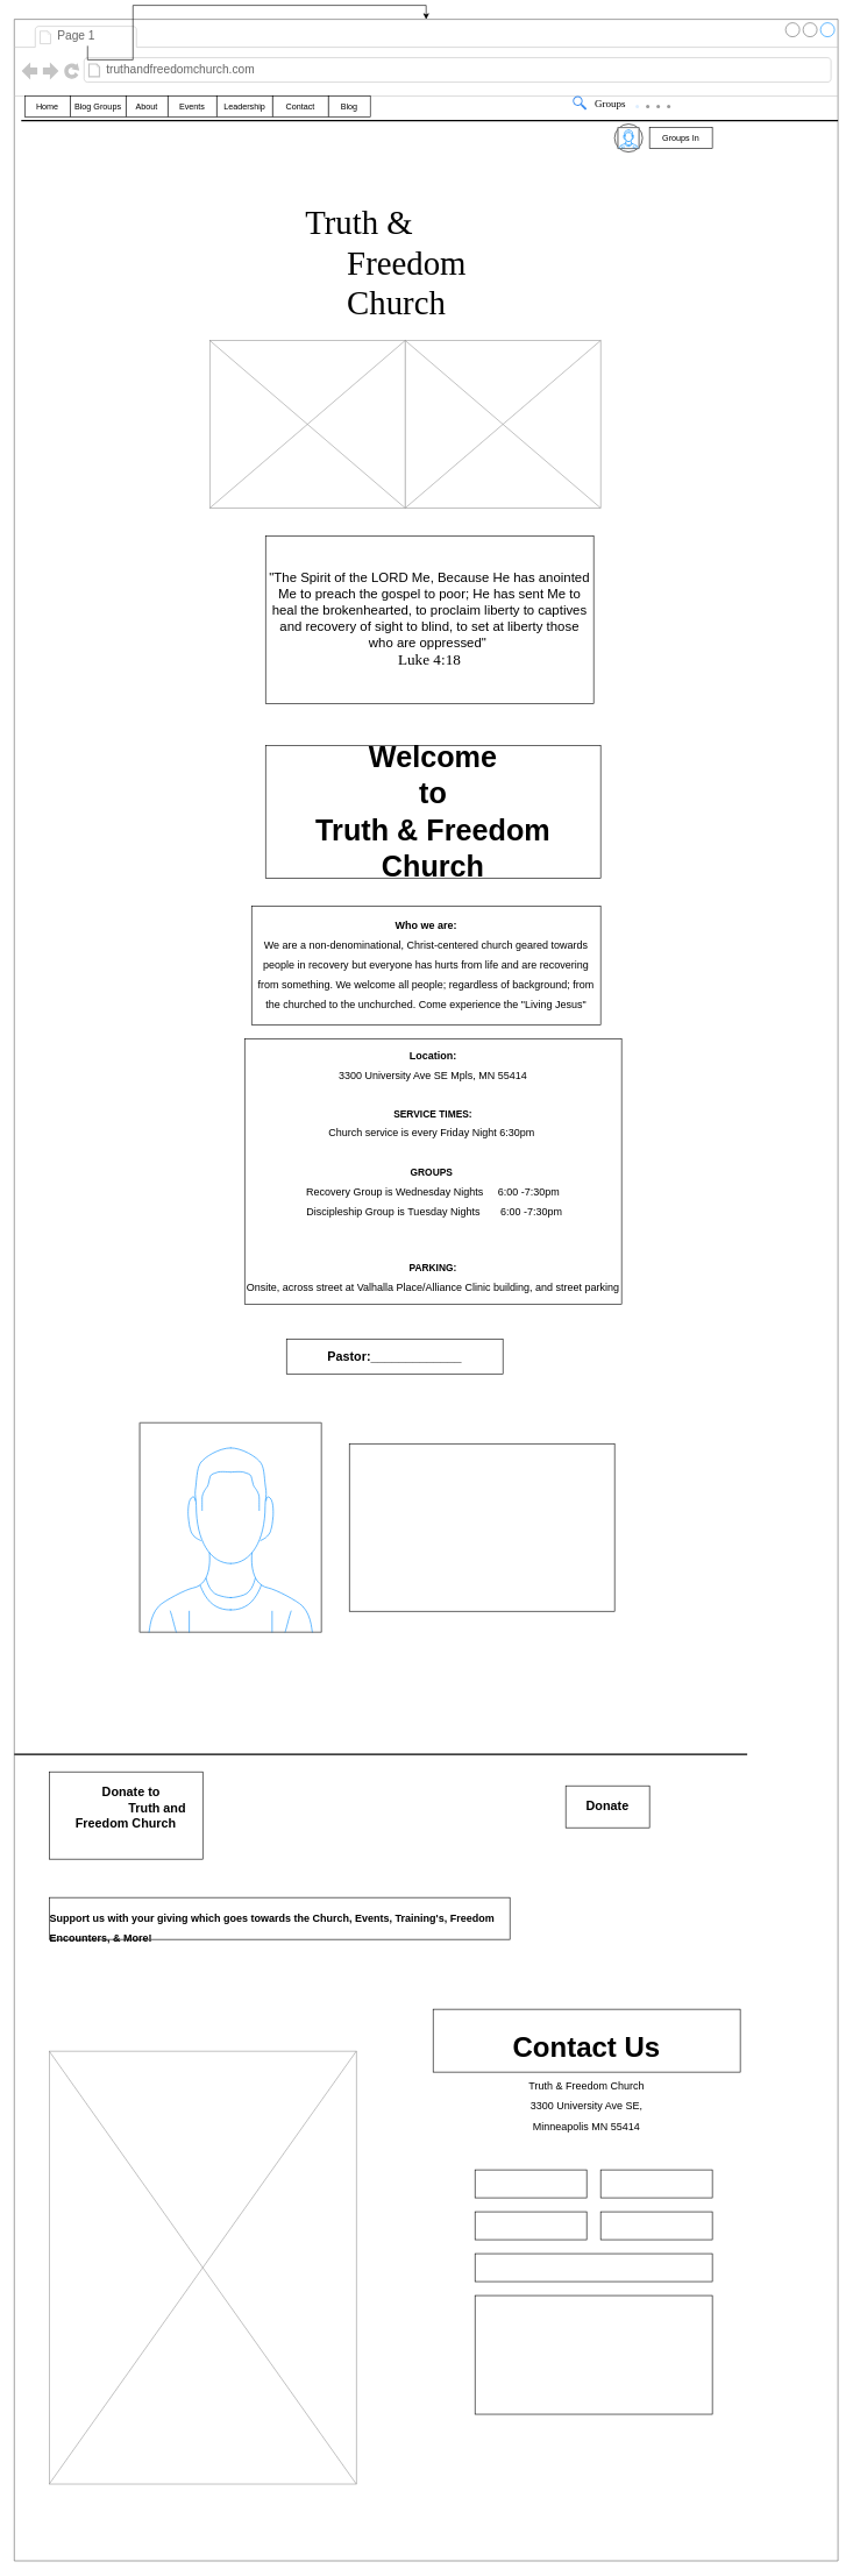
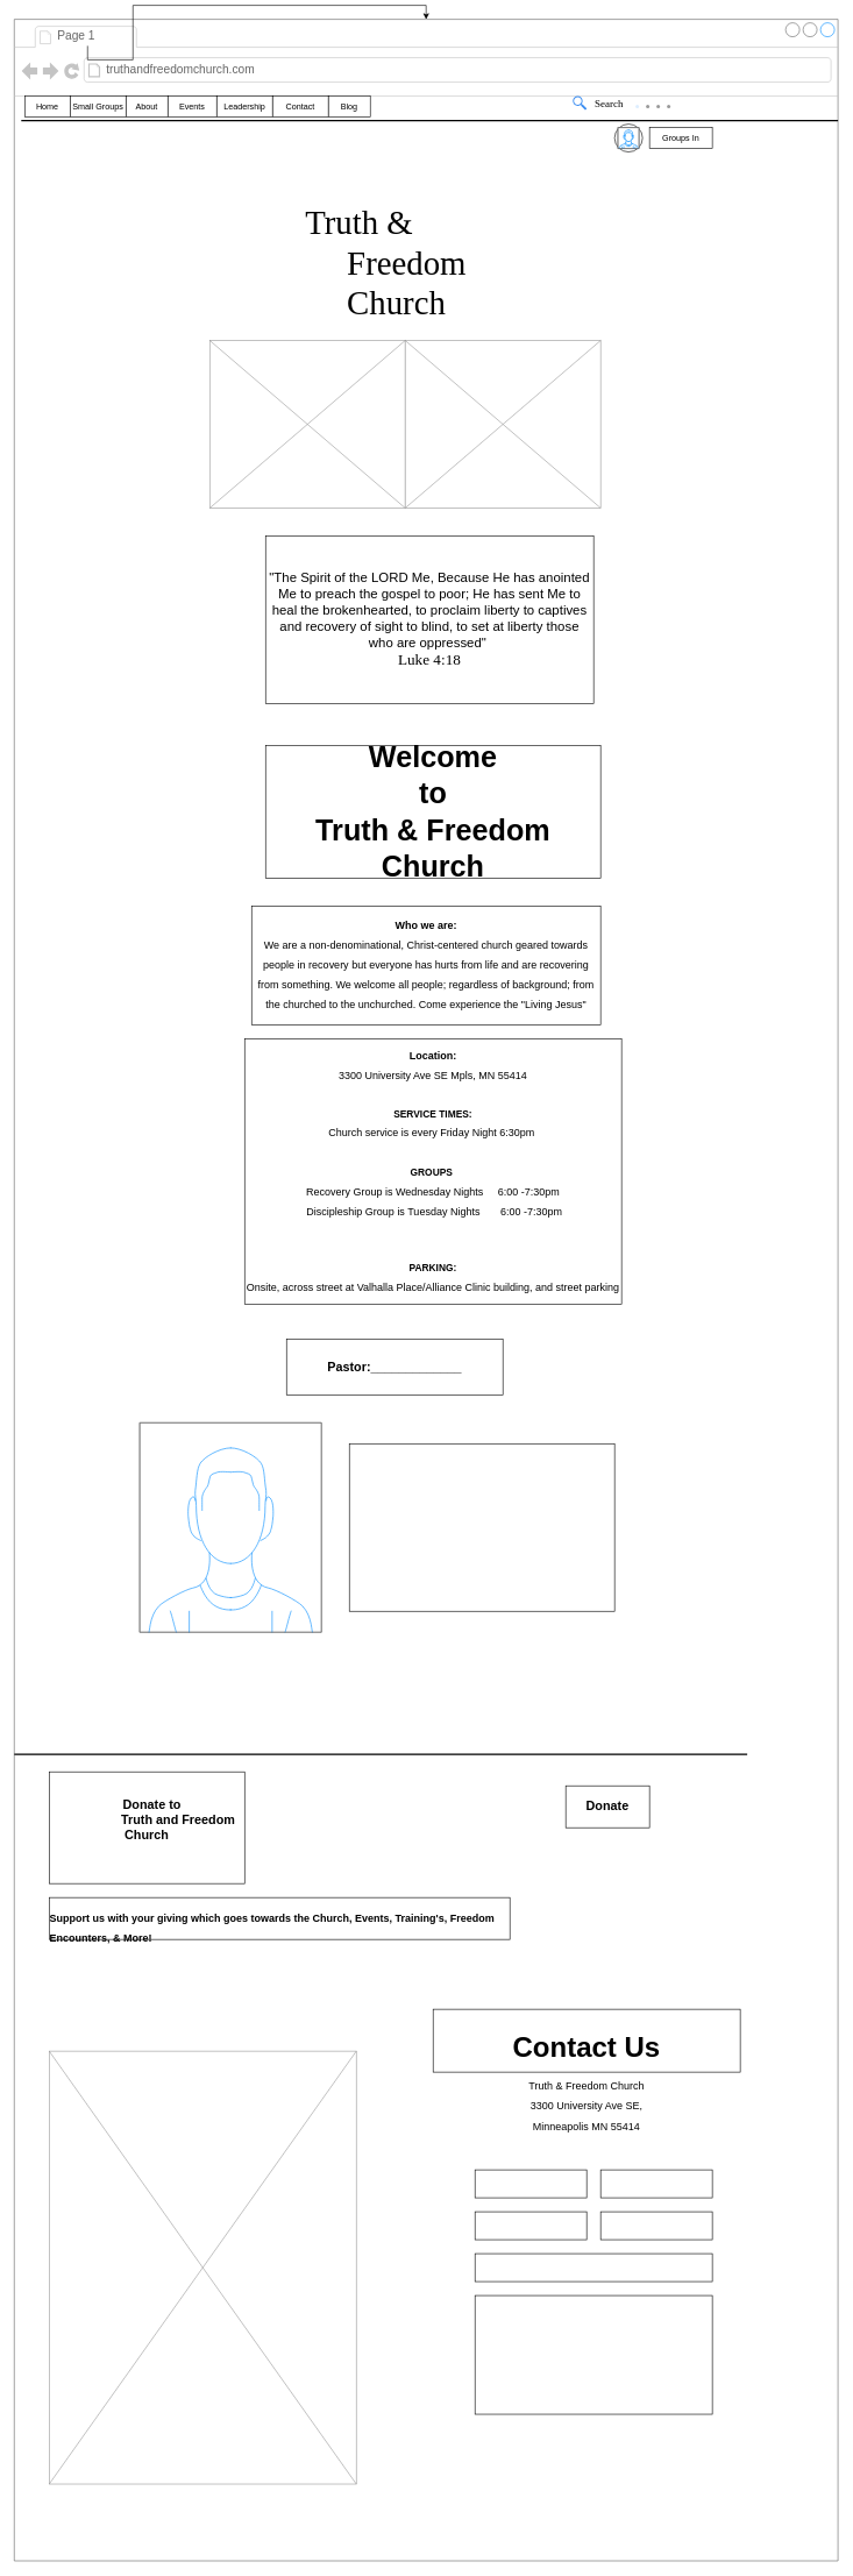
- <mxCell id="6" value="Groups" style="text;html=1;points=[];align=left;verticalAlign=top;spacingTop=-4;fontSize=15;fontFamily=Verdana" parent="2" vertex="1"><mxGeometry x="830" y="110" width="145" height="30" as="geometry" /></mxCell>
+ <mxCell id="6" value="Search" style="text;html=1;points=[];align=left;verticalAlign=top;spacingTop=-4;fontSize=15;fontFamily=Verdana" parent="2" vertex="1"><mxGeometry x="830" y="110" width="145" height="30" as="geometry" /></mxCell>
- <mxCell id="9" value="Blog Groups" style="rounded=0;whiteSpace=wrap;html=1;" vertex="1" parent="2"><mxGeometry x="80" y="110" width="80" height="30" as="geometry" /></mxCell>
+ <mxCell id="9" value="Small Groups" style="rounded=0;whiteSpace=wrap;html=1;" vertex="1" parent="2"><mxGeometry x="80" y="110" width="80" height="30" as="geometry" /></mxCell>
- <mxCell id="38" value="&lt;b&gt;&lt;font style=&quot;font-size: 18px;&quot;&gt;Pastor:_____________&lt;/font&gt;&lt;/b&gt;" style="rounded=0;whiteSpace=wrap;html=1;" vertex="1" parent="1"><mxGeometry x="410" y="1910" width="310" height="50" as="geometry" /></mxCell>
+ <mxCell id="38" value="&lt;b&gt;&lt;font style=&quot;font-size: 18px;&quot;&gt;Pastor:_____________&lt;/font&gt;&lt;/b&gt;" style="rounded=0;whiteSpace=wrap;html=1;" vertex="1" parent="1"><mxGeometry x="410" y="1910" width="310" height="80" as="geometry" /></mxCell>
- <mxCell id="22" value="&lt;font style=&quot;font-size: 18px;&quot;&gt;&lt;b&gt;&amp;nbsp; &amp;nbsp;Donate to &lt;br&gt;&amp;nbsp; &amp;nbsp; &amp;nbsp; &amp;nbsp; &amp;nbsp; &amp;nbsp; &amp;nbsp; &amp;nbsp; &amp;nbsp; Truth and Freedom Church&lt;br&gt;&lt;/b&gt;&lt;br&gt;&lt;/font&gt;" style="rounded=0;whiteSpace=wrap;html=1;" vertex="1" parent="2"><mxGeometry x="50" y="2510" width="220" height="125" as="geometry" /></mxCell>
+ <mxCell id="22" value="&lt;font style=&quot;font-size: 18px;&quot;&gt;&lt;b&gt;&amp;nbsp; &amp;nbsp;Donate to &lt;br&gt;&amp;nbsp; &amp;nbsp; &amp;nbsp; &amp;nbsp; &amp;nbsp; &amp;nbsp; &amp;nbsp; &amp;nbsp; &amp;nbsp; Truth and Freedom Church&lt;br&gt;&lt;/b&gt;&lt;br&gt;&lt;/font&gt;" style="rounded=0;whiteSpace=wrap;html=1;" vertex="1" parent="2"><mxGeometry x="50" y="2510" width="280" height="160" as="geometry" /></mxCell>
